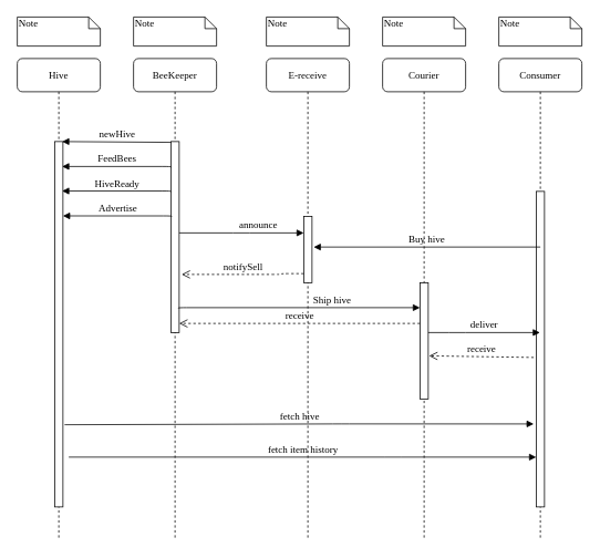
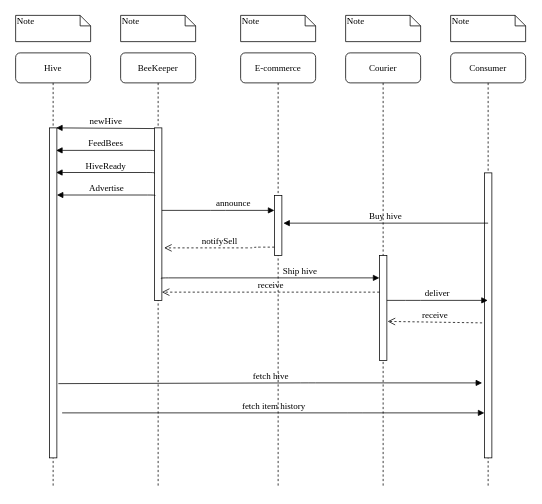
- <mxCell id="4" value="E-receive" style="shape=umlLifeline;perimeter=lifelinePerimeter;whiteSpace=wrap;html=1;container=1;collapsible=0;recursiveResize=0;outlineConnect=0;rounded=1;shadow=0;comic=0;labelBackgroundColor=none;strokeColor=#000000;strokeWidth=1;fillColor=#FFFFFF;fontFamily=Verdana;fontSize=12;fontColor=#000000;align=center;" parent="1" vertex="1"><mxGeometry x="320" y="70" width="100" height="580" as="geometry" /></mxCell>
+ <mxCell id="4" value="E-commerce" style="shape=umlLifeline;perimeter=lifelinePerimeter;whiteSpace=wrap;html=1;container=1;collapsible=0;recursiveResize=0;outlineConnect=0;rounded=1;shadow=0;comic=0;labelBackgroundColor=none;strokeColor=#000000;strokeWidth=1;fillColor=#FFFFFF;fontFamily=Verdana;fontSize=12;fontColor=#000000;align=center;" parent="1" vertex="1"><mxGeometry x="320" y="70" width="100" height="580" as="geometry" /></mxCell>
